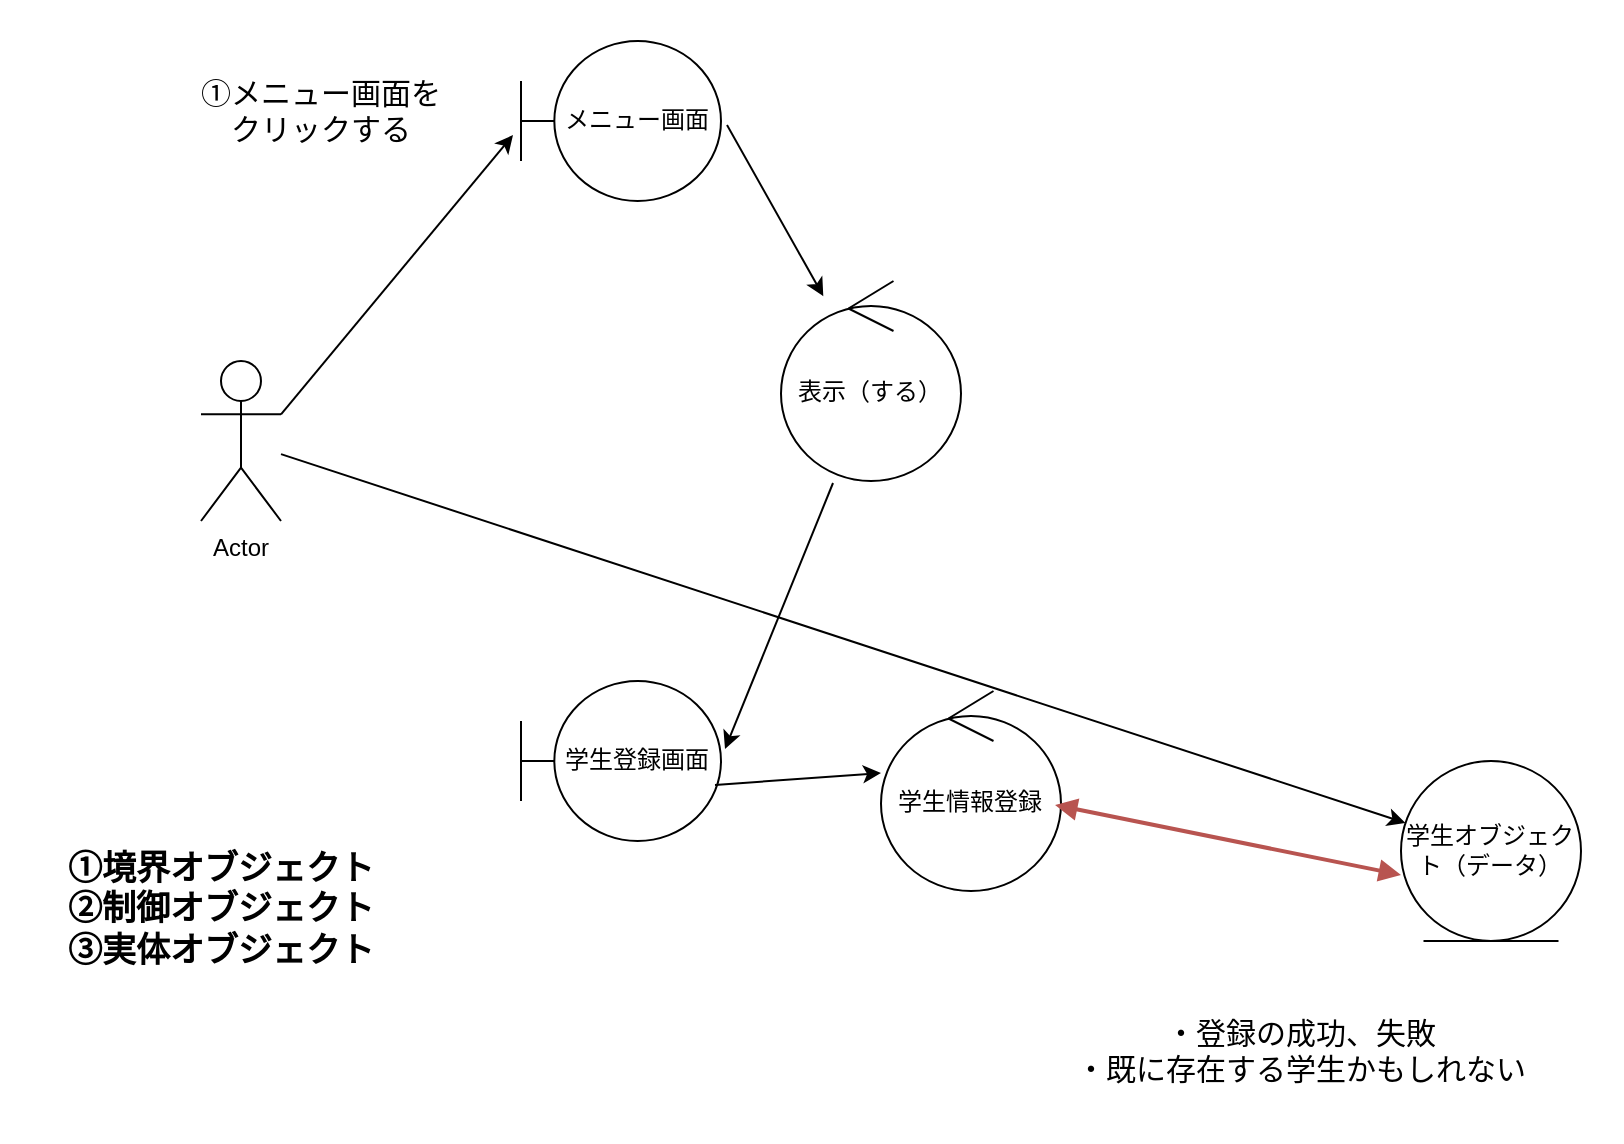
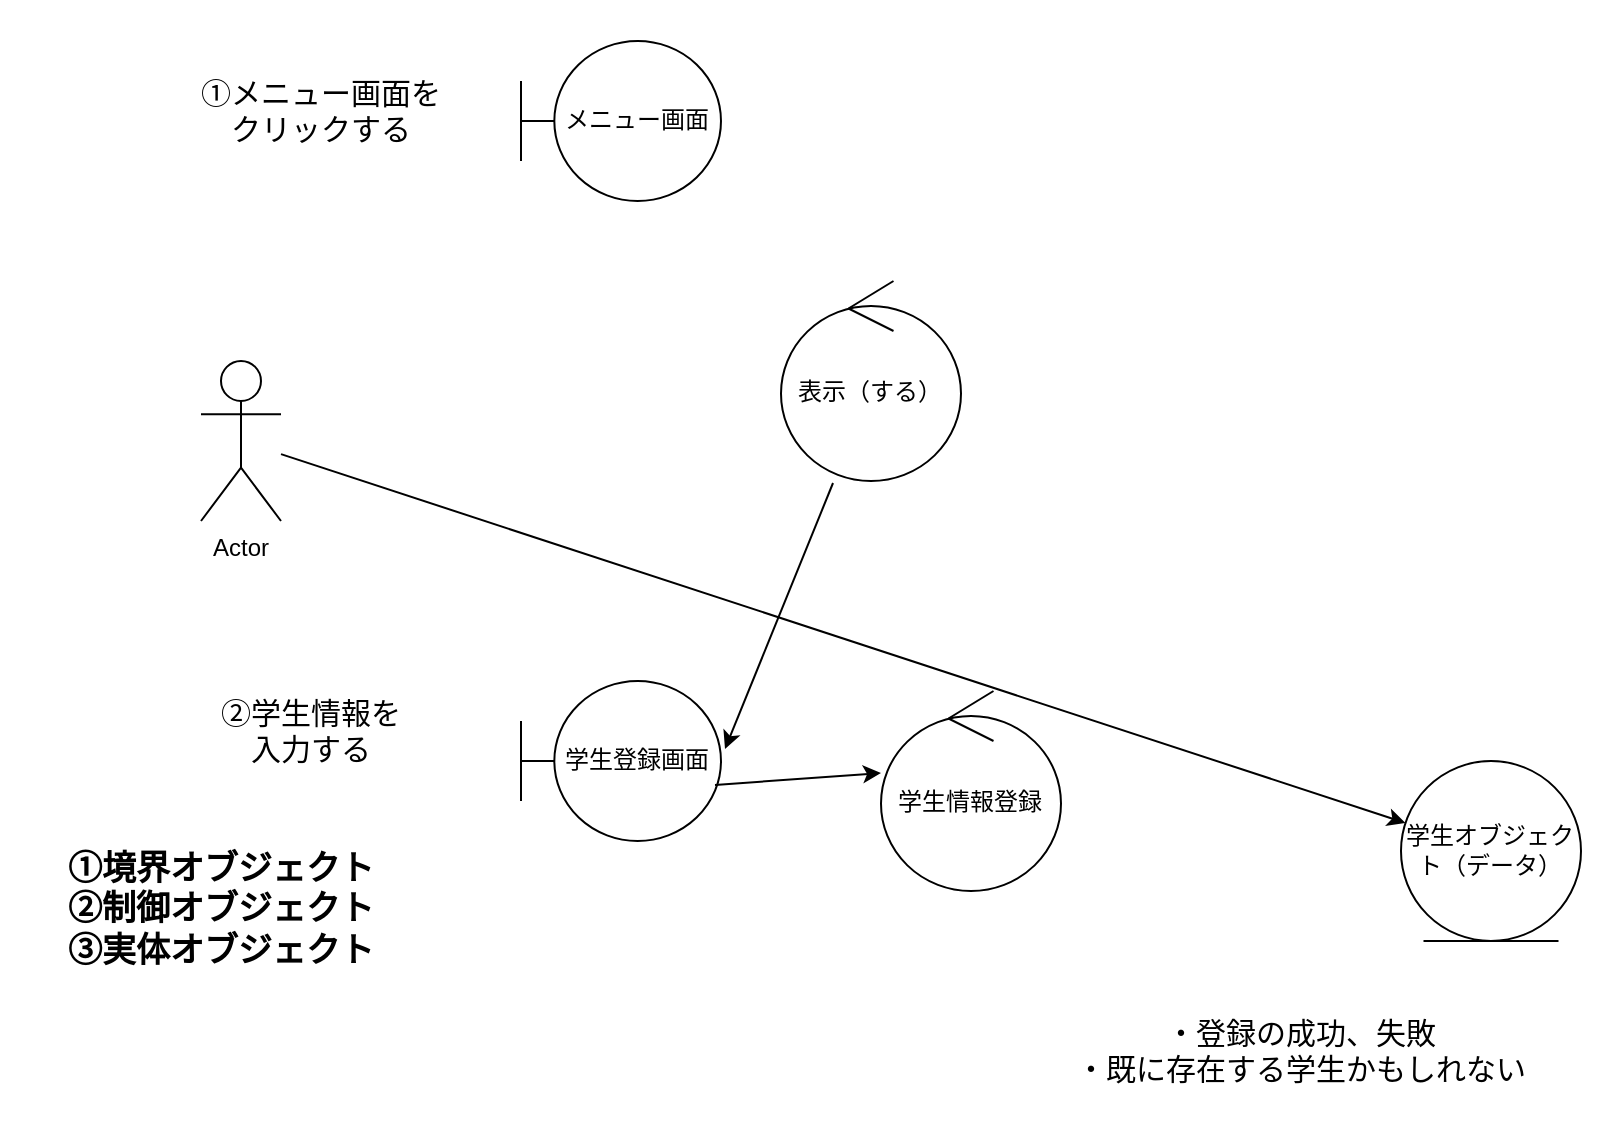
- <mxCell id="9" value="" style="endArrow=classic;html=1;rounded=0;exitX=1.03;exitY=0.525;exitDx=0;exitDy=0;exitPerimeter=0;" edge="1" parent="1" source="5" target="3"><mxGeometry width="50" height="50" relative="1" as="geometry"><mxPoint x="180" y="280" as="sourcePoint" /><mxPoint x="296" y="140" as="targetPoint" /></mxGeometry></mxCell>
- <mxCell id="8" value="" style="endArrow=classic;html=1;rounded=0;exitX=1;exitY=0.333;exitDx=0;exitDy=0;exitPerimeter=0;entryX=-0.04;entryY=0.588;entryDx=0;entryDy=0;entryPerimeter=0;" edge="1" parent="1" source="2" target="5"><mxGeometry width="50" height="50" relative="1" as="geometry"><mxPoint x="330" y="550" as="sourcePoint" /><mxPoint x="380" y="500" as="targetPoint" /></mxGeometry></mxCell>
+ <mxCell id="15" value="&lt;font style=&quot;font-size: 15px;&quot;&gt;②学生情報を&lt;/font&gt;&lt;div&gt;&lt;font style=&quot;font-size: 15px;&quot;&gt;入力する&lt;/font&gt;&lt;/div&gt;" style="text;html=1;align=center;verticalAlign=middle;resizable=0;points=[];autosize=1;strokeColor=none;fillColor=none;" vertex="1" parent="1"><mxGeometry x="100" y="340" width="110" height="50" as="geometry" /></mxCell>
- <mxCell id="13" value="" style="endArrow=block;startArrow=block;endFill=1;startFill=1;html=1;rounded=0;exitX=0.967;exitY=0.57;exitDx=0;exitDy=0;exitPerimeter=0;entryX=0;entryY=0.633;entryDx=0;entryDy=0;entryPerimeter=0;fillColor=#f8cecc;strokeColor=#b85450;strokeWidth=2;" edge="1" parent="1" source="6" target="7"><mxGeometry width="160" relative="1" as="geometry"><mxPoint x="607" y="600" as="sourcePoint" /><mxPoint x="767" y="600" as="targetPoint" /></mxGeometry></mxCell>
